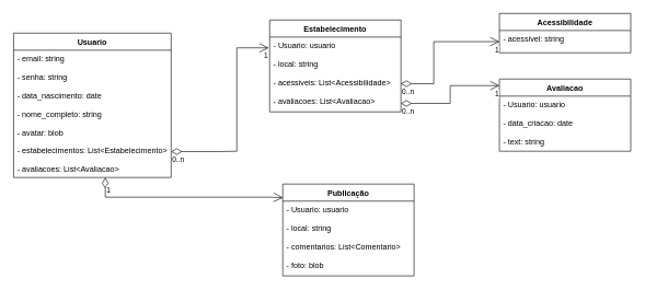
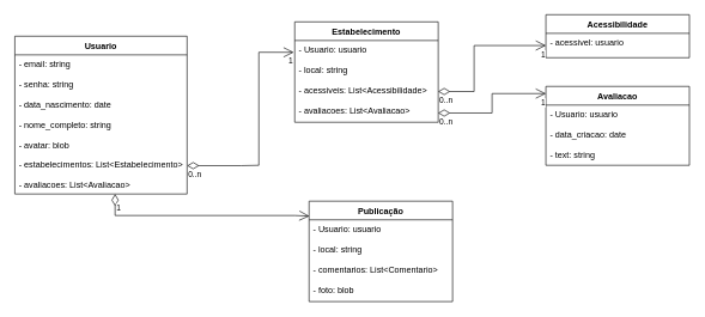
- <mxCell id="22" value="- acessivel: string" style="text;strokeColor=none;fillColor=none;align=left;verticalAlign=top;spacingLeft=4;spacingRight=4;overflow=hidden;rotatable=0;points=[[0,0.5],[1,0.5]];portConstraint=eastwest;" vertex="1" parent="21"><mxGeometry y="26" width="200" height="34" as="geometry" /></mxCell>
+ <mxCell id="22" value="- acessivel: usuario" style="text;strokeColor=none;fillColor=none;align=left;verticalAlign=top;spacingLeft=4;spacingRight=4;overflow=hidden;rotatable=0;points=[[0,0.5],[1,0.5]];portConstraint=eastwest;" vertex="1" parent="21"><mxGeometry y="26" width="200" height="34" as="geometry" /></mxCell>
